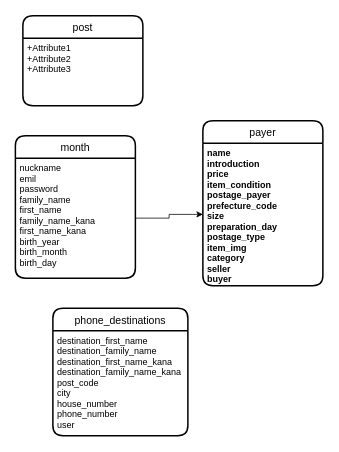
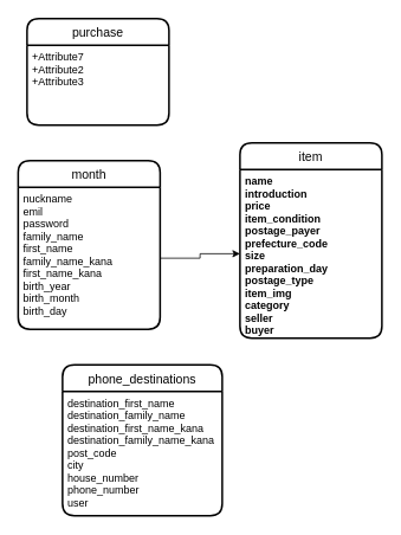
- <mxCell id="9" value="post" style="swimlane;childLayout=stackLayout;horizontal=1;startSize=30;horizontalStack=0;rounded=1;fontSize=14;fontStyle=0;strokeWidth=2;resizeParent=0;resizeLast=1;shadow=0;dashed=0;align=center;html=0;" vertex="1" parent="1"><mxGeometry x="30" y="20" width="160" height="120" as="geometry" /></mxCell>
+ <mxCell id="9" value="purchase" style="swimlane;childLayout=stackLayout;horizontal=1;startSize=30;horizontalStack=0;rounded=1;fontSize=14;fontStyle=0;strokeWidth=2;resizeParent=0;resizeLast=1;shadow=0;dashed=0;align=center;html=0;" vertex="1" parent="1"><mxGeometry x="30" y="20" width="160" height="120" as="geometry" /></mxCell>
- <mxCell id="10" value="+Attribute1&#10;+Attribute2&#10;+Attribute3" style="align=left;strokeColor=none;fillColor=none;spacingLeft=4;fontSize=12;verticalAlign=top;resizable=0;rotatable=0;part=1;" vertex="1" parent="9"><mxGeometry y="30" width="160" height="90" as="geometry" /></mxCell>
+ <mxCell id="10" value="+Attribute7&#10;+Attribute2&#10;+Attribute3" style="align=left;strokeColor=none;fillColor=none;spacingLeft=4;fontSize=12;verticalAlign=top;resizable=0;rotatable=0;part=1;" vertex="1" parent="9"><mxGeometry y="30" width="160" height="90" as="geometry" /></mxCell>
- <mxCell id="5" value="payer" style="swimlane;childLayout=stackLayout;horizontal=1;startSize=30;horizontalStack=0;rounded=1;fontSize=14;fontStyle=0;strokeWidth=2;resizeParent=0;resizeLast=1;shadow=0;dashed=0;align=center;html=0;" vertex="1" parent="1"><mxGeometry x="270" y="160" width="160" height="220" as="geometry" /></mxCell>
+ <mxCell id="5" value="item" style="swimlane;childLayout=stackLayout;horizontal=1;startSize=30;horizontalStack=0;rounded=1;fontSize=14;fontStyle=0;strokeWidth=2;resizeParent=0;resizeLast=1;shadow=0;dashed=0;align=center;html=0;" vertex="1" parent="1"><mxGeometry x="270" y="160" width="160" height="220" as="geometry" /></mxCell>
